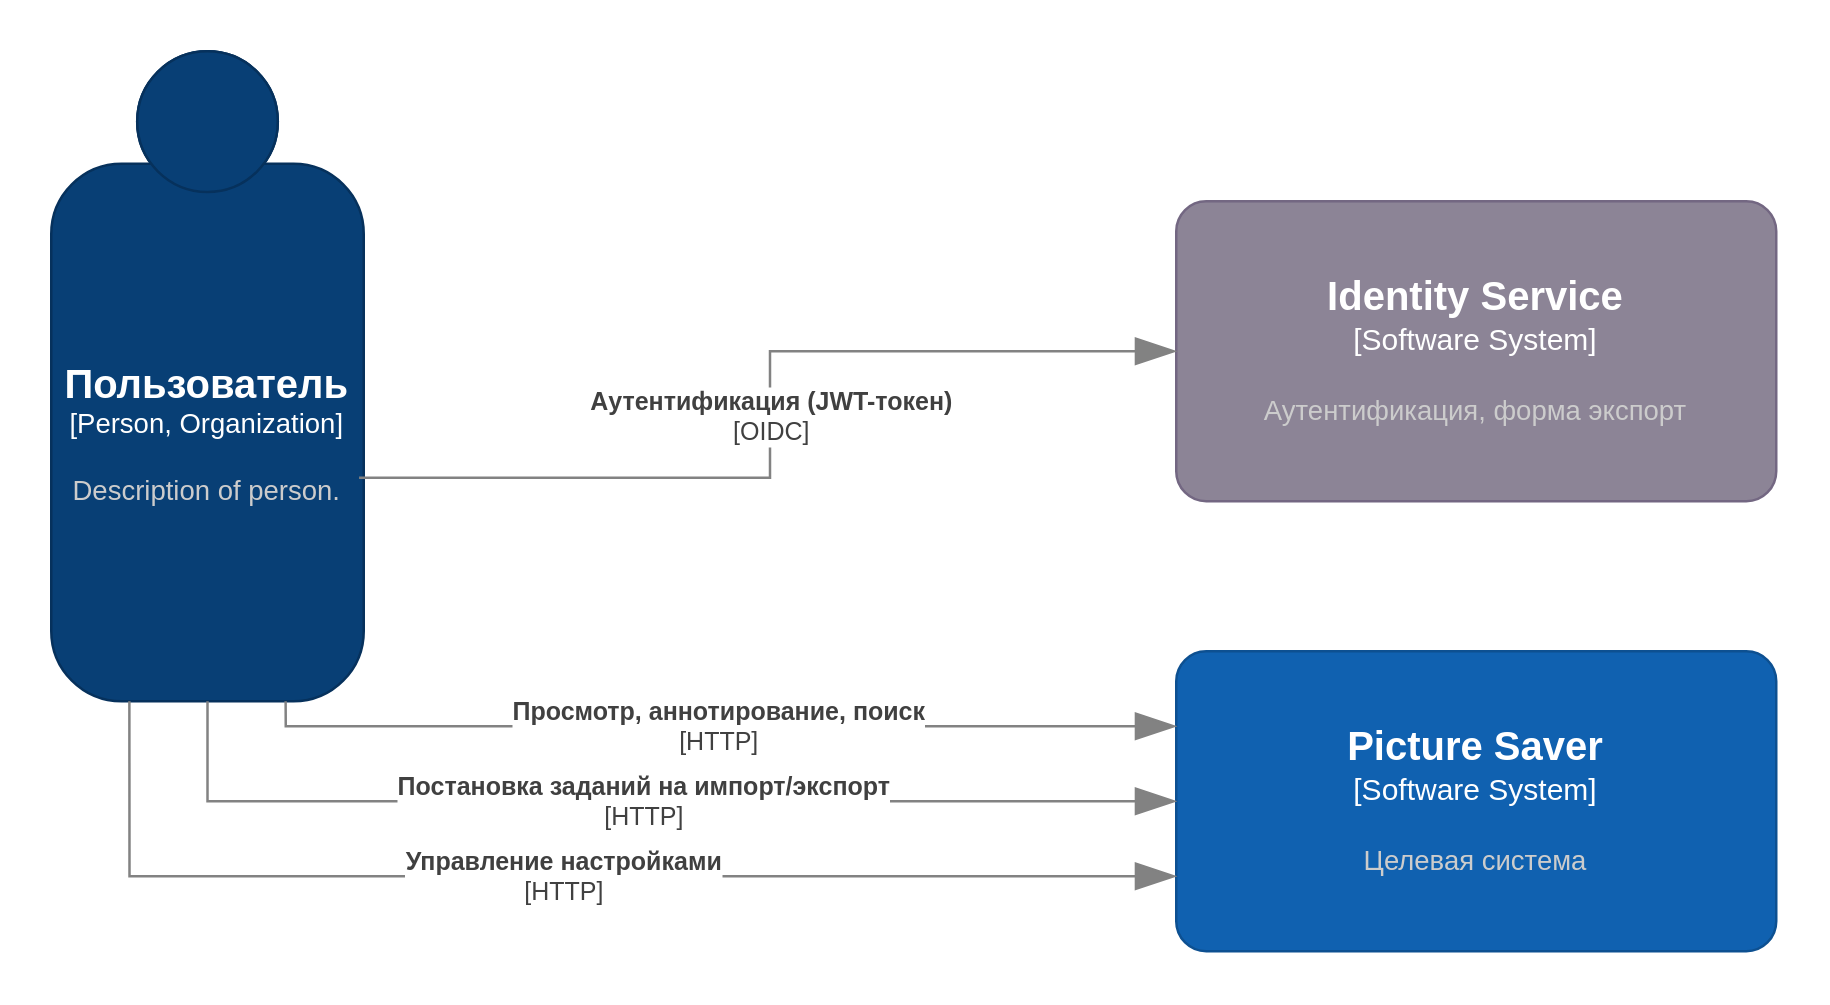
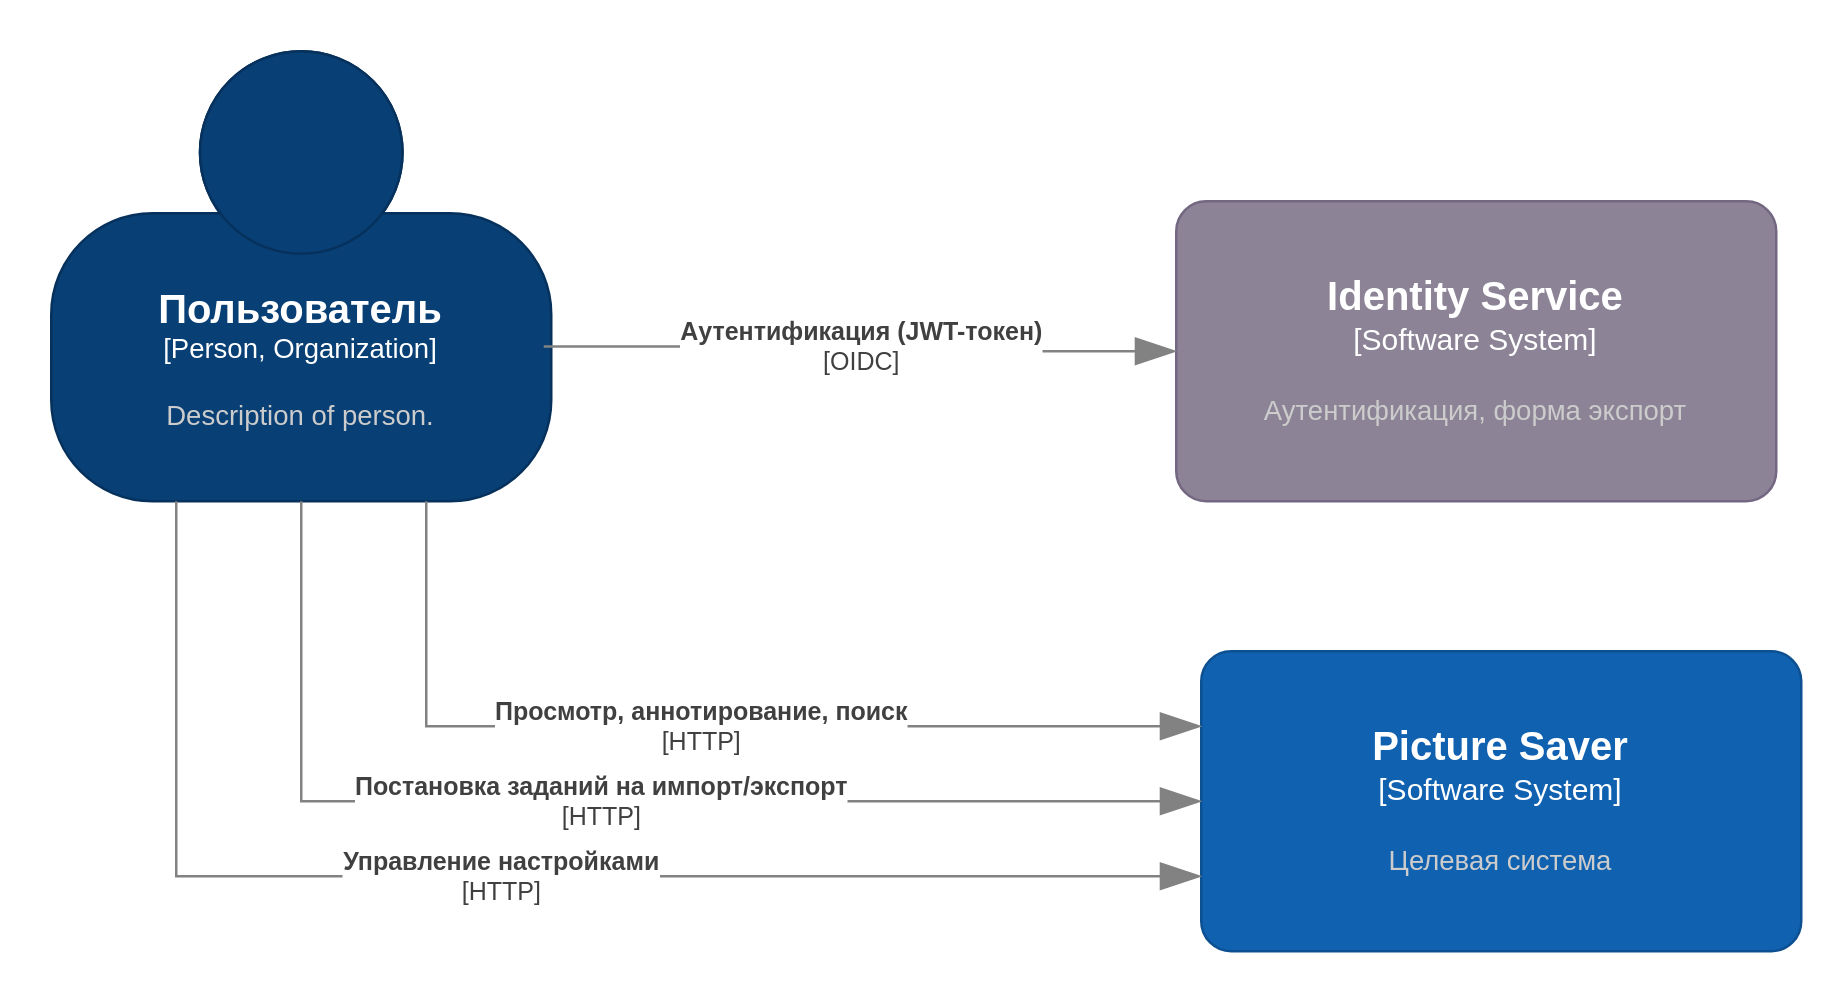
- <mxCell id="2" value="&lt;font style=&quot;font-size: 16px&quot;&gt;&lt;b&gt;Пользователь&lt;/b&gt;&lt;/font&gt;&lt;div&gt;[Person, Organization]&lt;/div&gt;&lt;br&gt;&lt;div&gt;&lt;font style=&quot;font-size: 11px&quot;&gt;&lt;font color=&quot;#cccccc&quot;&gt;Description of person.&lt;/font&gt;&lt;/div&gt;" style="html=1;fontSize=11;dashed=0;whiteSpace=wrap;fillColor=#083F75;strokeColor=#06315C;fontColor=#ffffff;shape=mxgraph.c4.person2;align=center;metaEdit=1;points=[[0.5,0,0],[1,0.5,0],[1,0.75,0],[0.75,1,0],[0.5,1,0],[0.25,1,0],[0,0.75,0],[0,0.5,0]];resizable=0;" parent="1" vertex="1"><mxGeometry x="20" y="20" width="125" height="260" as="geometry" /></mxCell>
+ <mxCell id="2" value="&lt;font style=&quot;font-size: 16px&quot;&gt;&lt;b&gt;Пользователь&lt;/b&gt;&lt;/font&gt;&lt;div&gt;[Person, Organization]&lt;/div&gt;&lt;br&gt;&lt;div&gt;&lt;font style=&quot;font-size: 11px&quot;&gt;&lt;font color=&quot;#cccccc&quot;&gt;Description of person.&lt;/font&gt;&lt;/div&gt;" style="html=1;fontSize=11;dashed=0;whiteSpace=wrap;fillColor=#083F75;strokeColor=#06315C;fontColor=#ffffff;shape=mxgraph.c4.person2;align=center;metaEdit=1;points=[[0.5,0,0],[1,0.5,0],[1,0.75,0],[0.75,1,0],[0.5,1,0],[0.25,1,0],[0,0.75,0],[0,0.5,0]];resizable=0;" parent="1" vertex="1"><mxGeometry x="20" y="20" width="200" height="180" as="geometry" /></mxCell>
- <mxCell id="5" value="&lt;font style=&quot;font-size: 16px&quot;&gt;&lt;b&gt;Picture Saver&lt;/b&gt;&lt;/font&gt;&lt;div&gt;[Software System]&lt;/div&gt;&lt;br&gt;&lt;div&gt;&lt;font style=&quot;font-size: 11px&quot;&gt;&lt;font color=&quot;#cccccc&quot;&gt;Целевая система&lt;/font&gt;&lt;/div&gt;" style="rounded=1;whiteSpace=wrap;html=1;labelBackgroundColor=none;fillColor=#1061B0;fontColor=#ffffff;align=center;arcSize=10;strokeColor=#0D5091;metaEdit=1;resizable=0;points=[[0.25,0,0],[0.5,0,0],[0.75,0,0],[1,0.25,0],[1,0.5,0],[1,0.75,0],[0.75,1,0],[0.5,1,0],[0.25,1,0],[0,0.75,0],[0,0.5,0],[0,0.25,0]];" parent="1" vertex="1"><mxGeometry x="470" y="260" width="240" height="120" as="geometry" /></mxCell>
+ <mxCell id="5" value="&lt;font style=&quot;font-size: 16px&quot;&gt;&lt;b&gt;Picture Saver&lt;/b&gt;&lt;/font&gt;&lt;div&gt;[Software System]&lt;/div&gt;&lt;br&gt;&lt;div&gt;&lt;font style=&quot;font-size: 11px&quot;&gt;&lt;font color=&quot;#cccccc&quot;&gt;Целевая система&lt;/font&gt;&lt;/div&gt;" style="rounded=1;whiteSpace=wrap;html=1;labelBackgroundColor=none;fillColor=#1061B0;fontColor=#ffffff;align=center;arcSize=10;strokeColor=#0D5091;metaEdit=1;resizable=0;points=[[0.25,0,0],[0.5,0,0],[0.75,0,0],[1,0.25,0],[1,0.5,0],[1,0.75,0],[0.75,1,0],[0.5,1,0],[0.25,1,0],[0,0.75,0],[0,0.5,0],[0,0.25,0]];" parent="1" vertex="1"><mxGeometry x="480" y="260" width="240" height="120" as="geometry" /></mxCell>
